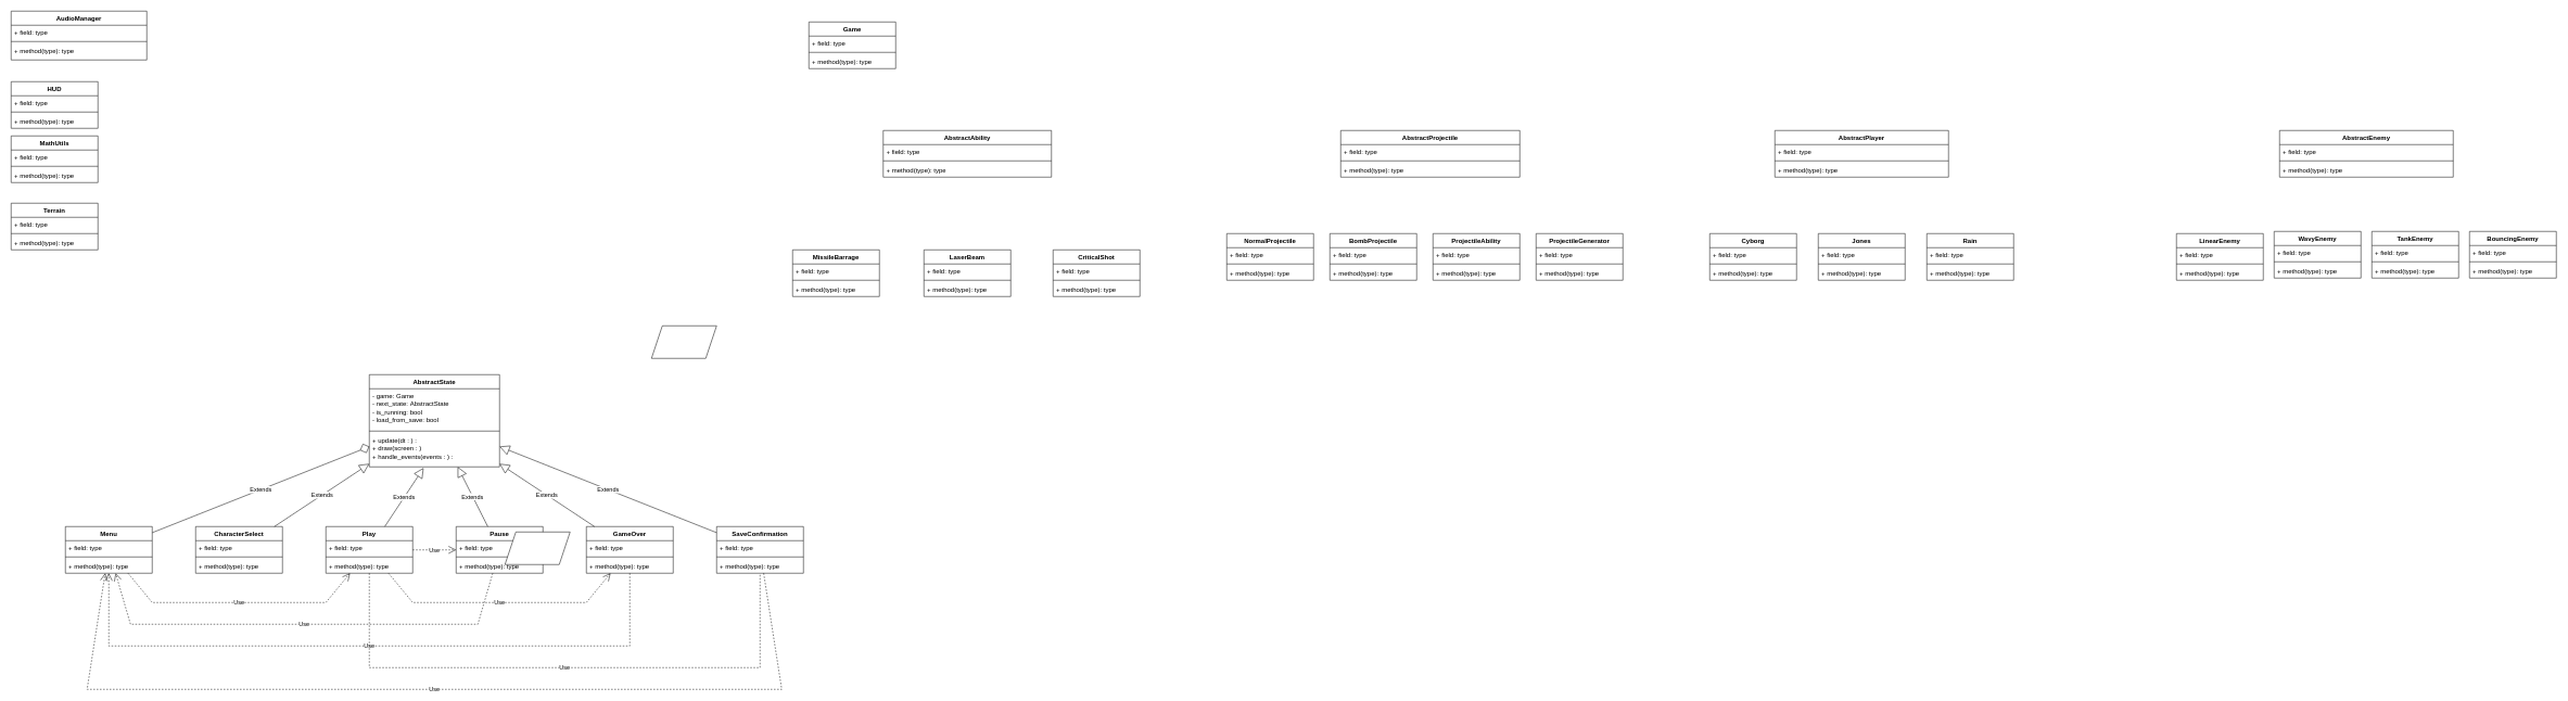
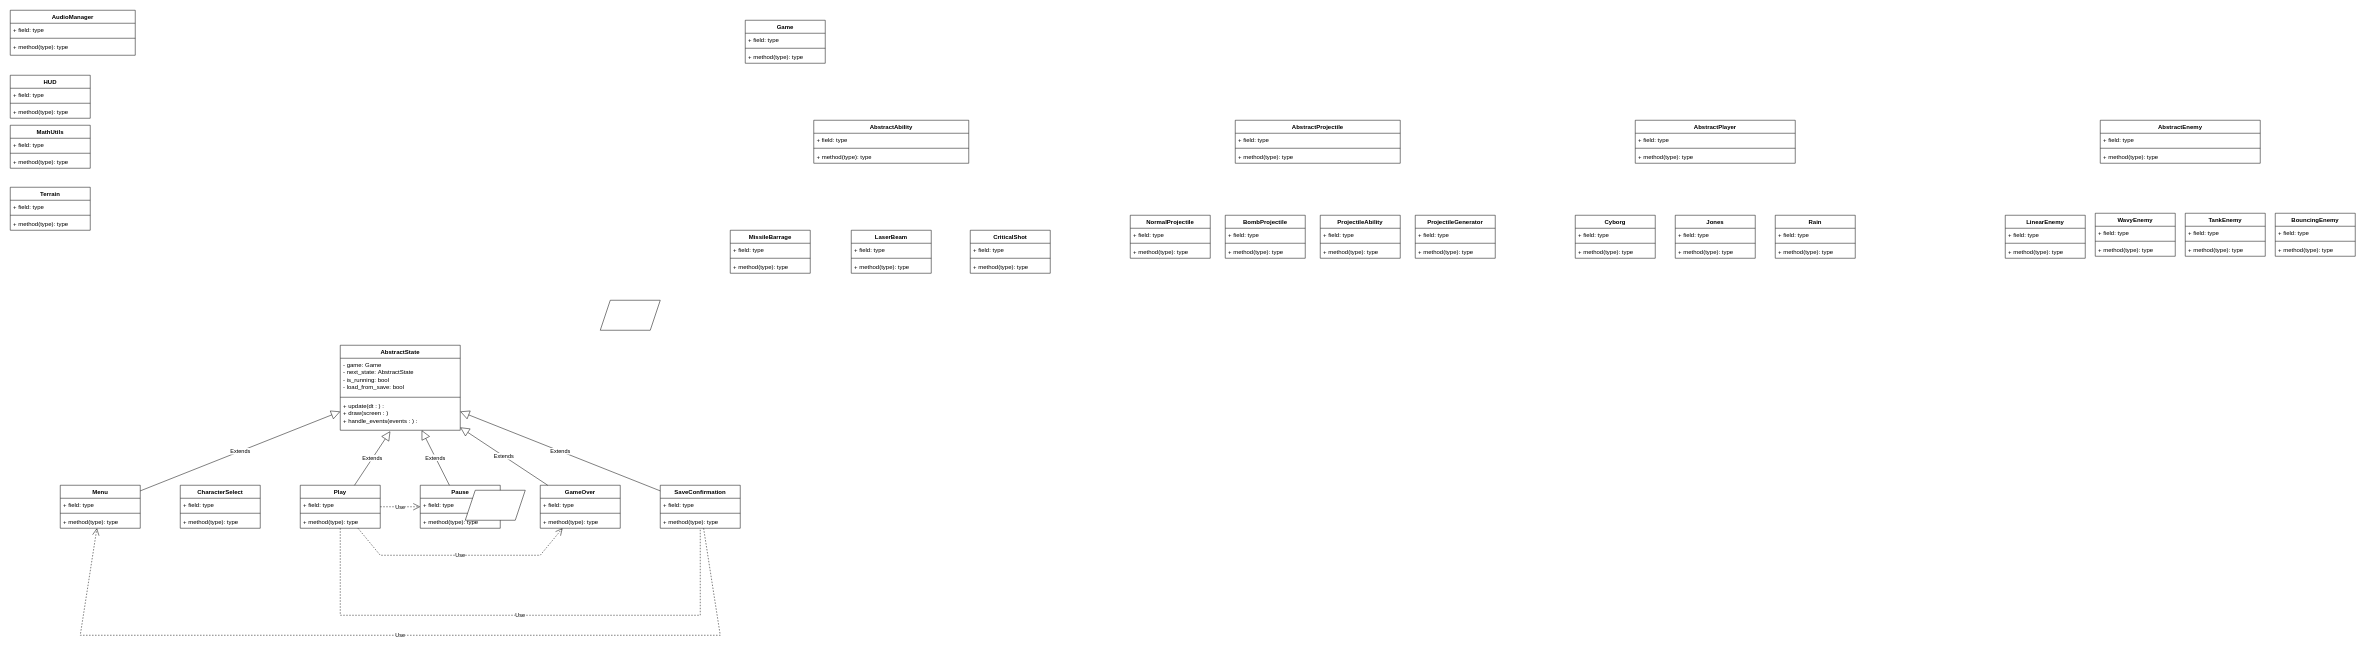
- <mxCell id="122" value="Extends" style="endArrow=diamond;endSize=16;endFill=0;html=1;rounded=0;" parent="1" source="14" target="10" edge="1"><mxGeometry width="160" relative="1" as="geometry"><mxPoint x="140" y="925.29" as="sourcePoint" /><mxPoint x="300" y="925.29" as="targetPoint" /></mxGeometry></mxCell>
+ <mxCell id="122" value="Extends" style="endArrow=block;endSize=16;endFill=0;html=1;rounded=0;" parent="1" source="14" target="10" edge="1"><mxGeometry width="160" relative="1" as="geometry"><mxPoint x="140" y="925.29" as="sourcePoint" /><mxPoint x="300" y="925.29" as="targetPoint" /></mxGeometry></mxCell>
- <mxCell id="118" value="Extends" style="endArrow=block;endSize=16;endFill=0;html=1;rounded=0;" parent="1" source="26" target="10" edge="1"><mxGeometry width="160" relative="1" as="geometry"><mxPoint x="500" y="940" as="sourcePoint" /><mxPoint x="700" y="830" as="targetPoint" /></mxGeometry></mxCell>
- <mxCell id="128" value="Use" style="endArrow=open;endSize=12;dashed=1;html=1;rounded=0;" parent="1" source="14" target="18" edge="1"><mxGeometry width="160" relative="1" as="geometry"><mxPoint x="510" y="1010" as="sourcePoint" /><mxPoint x="670" y="1010" as="targetPoint" /><Array as="points"><mxPoint x="280" y="1110" /><mxPoint x="440" y="1110" /><mxPoint x="600" y="1110" /></Array></mxGeometry></mxCell>
- <mxCell id="131" value="Use" style="endArrow=open;endSize=12;dashed=1;html=1;rounded=0;" parent="1" source="22" target="14" edge="1"><mxGeometry width="160" relative="1" as="geometry"><mxPoint x="630" y="1150" as="sourcePoint" /><mxPoint x="790" y="1150" as="targetPoint" /><Array as="points"><mxPoint x="880" y="1150" /><mxPoint x="560" y="1150" /><mxPoint x="240" y="1150" /></Array></mxGeometry></mxCell>
- <mxCell id="132" value="Use" style="endArrow=open;endSize=12;dashed=1;html=1;rounded=0;" parent="1" source="34" target="14" edge="1"><mxGeometry width="160" relative="1" as="geometry"><mxPoint x="620" y="1130" as="sourcePoint" /><mxPoint x="780" y="1130" as="targetPoint" /><Array as="points"><mxPoint x="1160" y="1190" /><mxPoint x="680" y="1190" /><mxPoint x="200" y="1190" /></Array></mxGeometry></mxCell>
